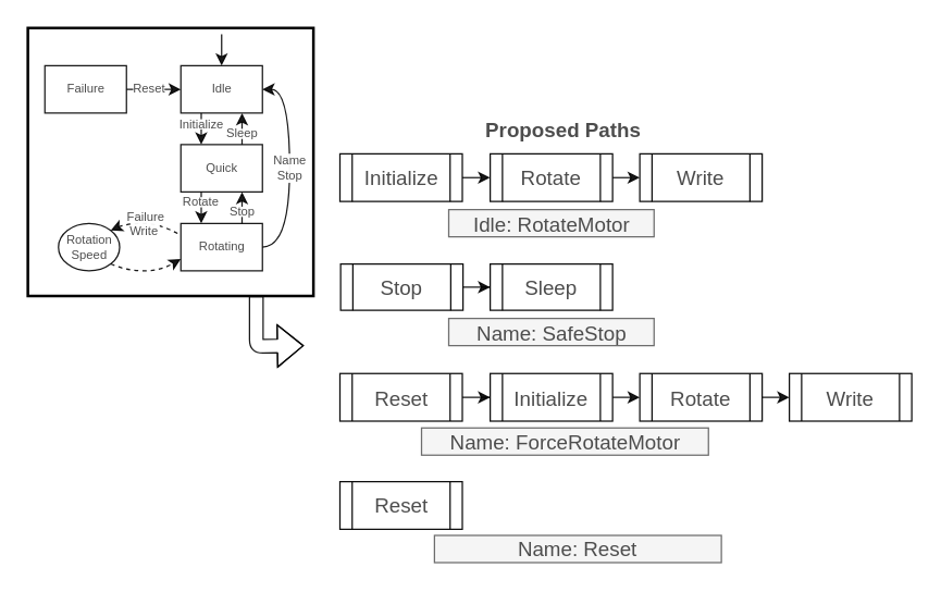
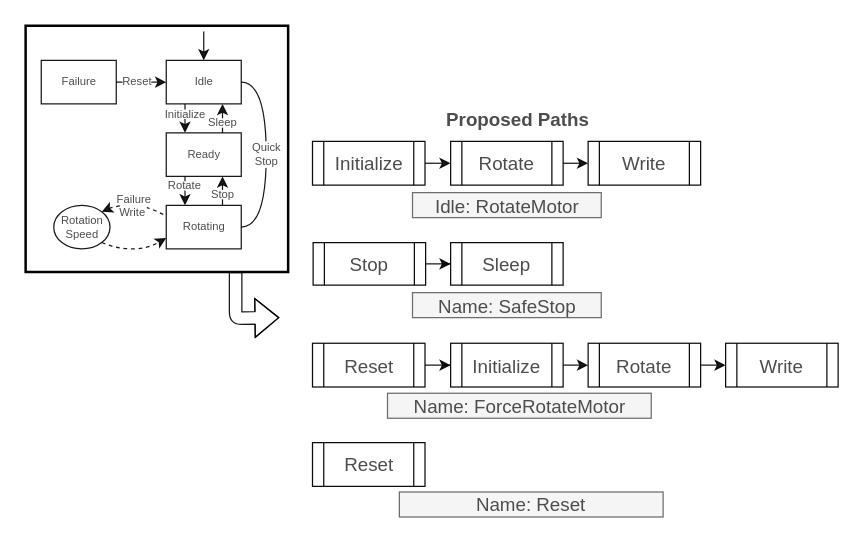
- <mxCell id="28" value="" style="curved=1;endArrow=classic;html=1;labelBackgroundColor=#FFFFFF;strokeColor=#000000;fontSize=9;fontColor=#4D4D4D;opacity=90;entryX=1;entryY=0.5;exitX=1;exitY=0.5;" parent="19" source="22" target="20" edge="1"><mxGeometry width="50" height="50" relative="1" as="geometry"><mxPoint x="170" y="168.2" as="sourcePoint" /><mxPoint x="195" y="139.2" as="targetPoint" /><Array as="points"><mxPoint x="180" y="156.6" /><mxPoint x="180" y="40.6" /></Array></mxGeometry></mxCell>
+ <mxCell id="28" value="" style="curved=1;endArrow=none;html=1;labelBackgroundColor=#FFFFFF;strokeColor=#000000;fontSize=9;fontColor=#4D4D4D;opacity=90;entryX=1;entryY=0.5;exitX=1;exitY=0.5;" parent="19" source="22" target="20" edge="1"><mxGeometry width="50" height="50" relative="1" as="geometry"><mxPoint x="170" y="168.2" as="sourcePoint" /><mxPoint x="195" y="139.2" as="targetPoint" /><Array as="points"><mxPoint x="180" y="156.6" /><mxPoint x="180" y="40.6" /></Array></mxGeometry></mxCell>
- <mxCell id="21" value="Quick" style="rounded=0;whiteSpace=wrap;html=1;shadow=0;glass=0;strokeColor=#000000;strokeWidth=1;fillColor=#FFFFFF;fontSize=9;fontColor=#4D4D4D;opacity=90;align=center;" parent="19" vertex="1"><mxGeometry x="100" y="81.2" width="60" height="34.8" as="geometry" /></mxCell>
+ <mxCell id="21" value="Ready" style="rounded=0;whiteSpace=wrap;html=1;shadow=0;glass=0;strokeColor=#000000;strokeWidth=1;fillColor=#FFFFFF;fontSize=9;fontColor=#4D4D4D;opacity=90;align=center;" parent="19" vertex="1"><mxGeometry x="100" y="81.2" width="60" height="34.8" as="geometry" /></mxCell>
- <mxCell id="37" value="Name Stop" style="text;html=1;strokeColor=none;fillColor=#ffffff;align=center;verticalAlign=middle;whiteSpace=wrap;rounded=0;shadow=0;glass=0;fontSize=9;fontColor=#4D4D4D;opacity=95;" parent="19" vertex="1"><mxGeometry x="170" y="87.87" width="20" height="21.46" as="geometry" /></mxCell>
+ <mxCell id="37" value="Quick Stop" style="text;html=1;strokeColor=none;fillColor=#ffffff;align=center;verticalAlign=middle;whiteSpace=wrap;rounded=0;shadow=0;glass=0;fontSize=9;fontColor=#4D4D4D;opacity=95;" parent="19" vertex="1"><mxGeometry x="170" y="87.87" width="20" height="21.46" as="geometry" /></mxCell>
